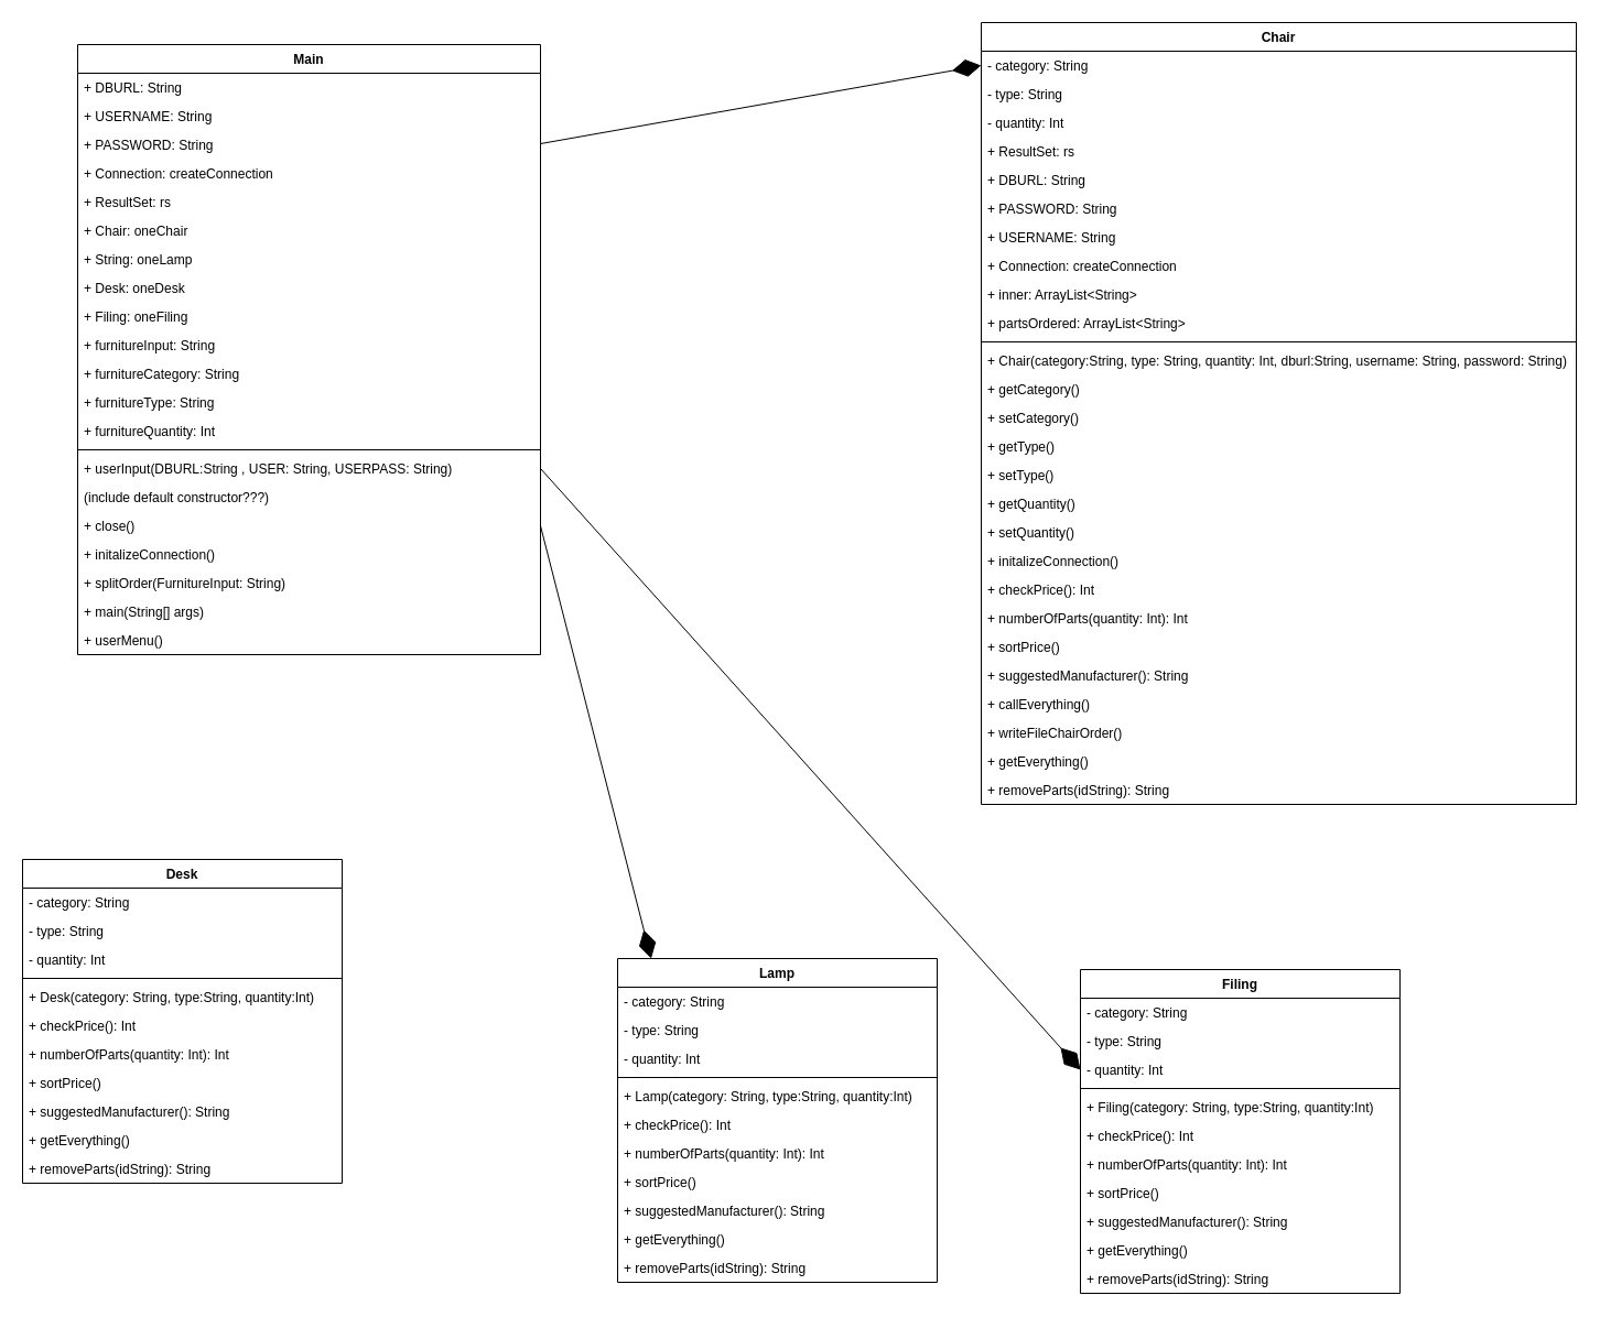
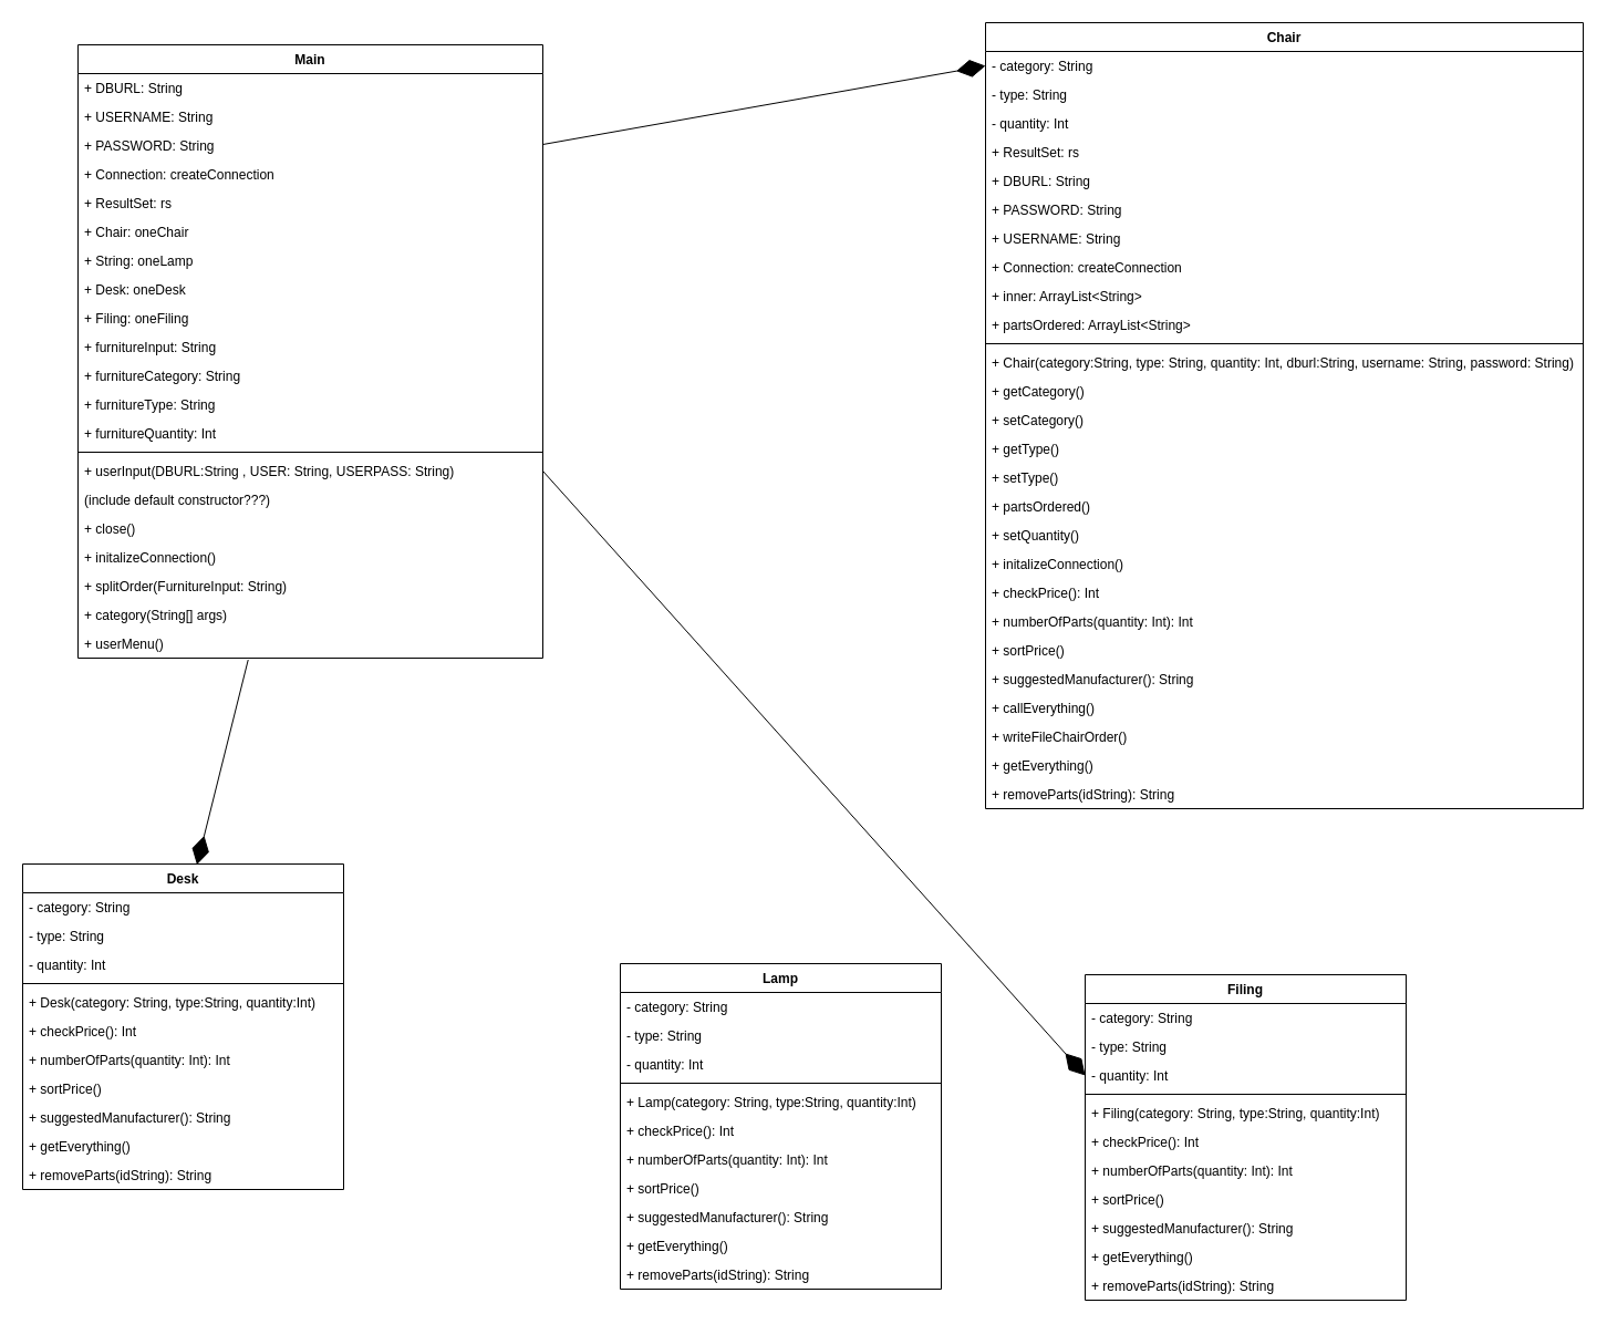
- <mxCell id="41" value="+ getQuantity()" style="text;strokeColor=none;fillColor=none;align=left;verticalAlign=top;spacingLeft=4;spacingRight=4;overflow=hidden;rotatable=0;points=[[0,0.5],[1,0.5]];portConstraint=eastwest;" vertex="1" parent="24"><mxGeometry y="424" width="540" height="26" as="geometry" /></mxCell>
+ <mxCell id="41" value="+ partsOrdered()" style="text;strokeColor=none;fillColor=none;align=left;verticalAlign=top;spacingLeft=4;spacingRight=4;overflow=hidden;rotatable=0;points=[[0,0.5],[1,0.5]];portConstraint=eastwest;" vertex="1" parent="24"><mxGeometry y="424" width="540" height="26" as="geometry" /></mxCell>
- <mxCell id="22" value="+ main(String[] args)" style="text;strokeColor=none;fillColor=none;align=left;verticalAlign=top;spacingLeft=4;spacingRight=4;overflow=hidden;rotatable=0;points=[[0,0.5],[1,0.5]];portConstraint=eastwest;" vertex="1" parent="2"><mxGeometry y="502" width="420" height="26" as="geometry" /></mxCell>
+ <mxCell id="22" value="+ category(String[] args)" style="text;strokeColor=none;fillColor=none;align=left;verticalAlign=top;spacingLeft=4;spacingRight=4;overflow=hidden;rotatable=0;points=[[0,0.5],[1,0.5]];portConstraint=eastwest;" vertex="1" parent="2"><mxGeometry y="502" width="420" height="26" as="geometry" /></mxCell>
- <mxCell id="65" value="" style="endArrow=diamondThin;endFill=1;endSize=24;html=1;exitX=1;exitY=0.5;exitDx=0;exitDy=0;entryX=0.105;entryY=0;entryDx=0;entryDy=0;entryPerimeter=0;" parent="1" source="19" target="52" edge="1"><mxGeometry width="160" relative="1" as="geometry"><mxPoint x="750" y="550" as="sourcePoint" /><mxPoint x="910" y="550" as="targetPoint" /></mxGeometry></mxCell>
+ <mxCell id="90" value="" style="endArrow=diamondThin;endFill=1;endSize=24;html=1;exitX=0.366;exitY=1.059;exitDx=0;exitDy=0;entryX=0.543;entryY=0.002;entryDx=0;entryDy=0;entryPerimeter=0;exitPerimeter=0;" edge="1" parent="1" source="23" target="66"><mxGeometry width="160" relative="1" as="geometry"><mxPoint x="490" y="339.996" as="sourcePoint" /><mxPoint x="869.16" y="758.42" as="targetPoint" /></mxGeometry></mxCell>
